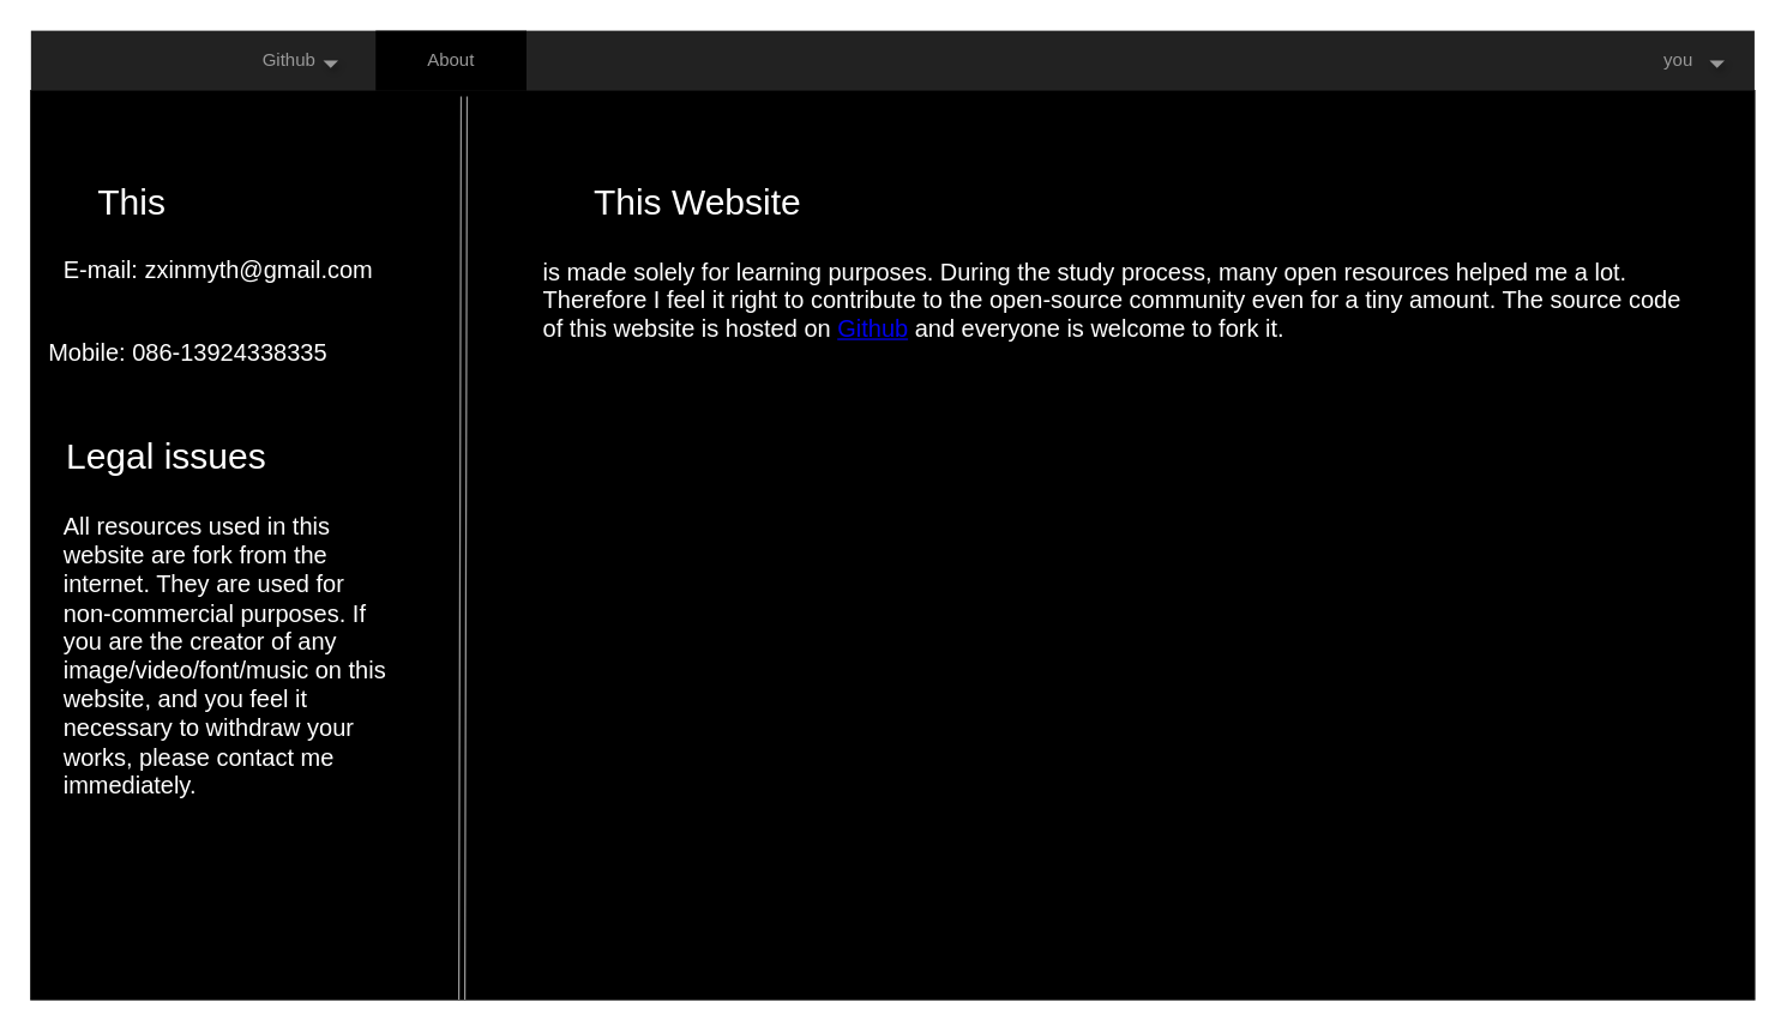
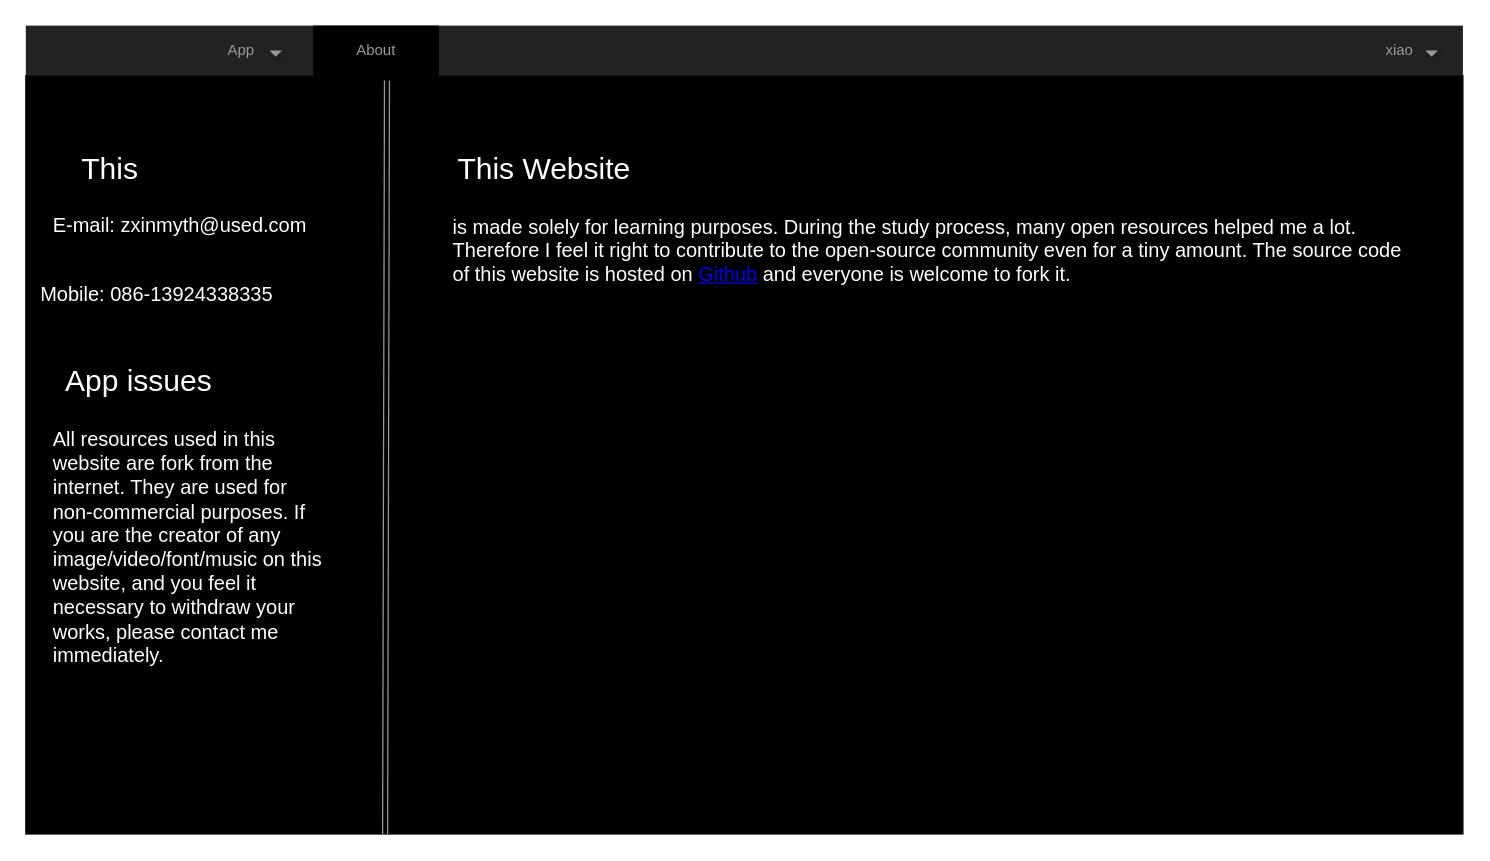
- <mxCell id="4" value="Github" style="html=1;shadow=0;dashed=0;fillColor=none;strokeColor=none;shape=mxgraph.bootstrap.rect;fontColor=#999999;whiteSpace=wrap;" parent="3" vertex="1"><mxGeometry x="115" width="115" height="40" as="geometry" /></mxCell>
+ <mxCell id="4" value="App" style="html=1;shadow=0;dashed=0;fillColor=none;strokeColor=none;shape=mxgraph.bootstrap.rect;fontColor=#999999;whiteSpace=wrap;" parent="3" vertex="1"><mxGeometry x="115" width="115" height="40" as="geometry" /></mxCell>
- <mxCell id="5" value="you" style="html=1;shadow=0;dashed=0;fillColor=none;strokeColor=none;shape=mxgraph.bootstrap.rect;fontColor=#999999;whiteSpace=wrap;" parent="3" vertex="1"><mxGeometry x="1049.375" width="100.625" height="40" as="geometry" /></mxCell>
+ <mxCell id="5" value="xiao" style="html=1;shadow=0;dashed=0;fillColor=none;strokeColor=none;shape=mxgraph.bootstrap.rect;fontColor=#999999;whiteSpace=wrap;" parent="3" vertex="1"><mxGeometry x="1049.375" width="100.625" height="40" as="geometry" /></mxCell>
- <mxCell id="15" value="This Website" style="text;html=1;strokeColor=none;fillColor=none;align=center;verticalAlign=middle;whiteSpace=wrap;rounded=0;fontColor=#FFFFFF;fontSize=24;" vertex="1" parent="1"><mxGeometry x="390" y="120" width="150" height="30" as="geometry" /></mxCell>
+ <mxCell id="15" value="This Website" style="text;html=1;strokeColor=none;fillColor=none;align=center;verticalAlign=middle;whiteSpace=wrap;rounded=0;fontColor=#FFFFFF;fontSize=24;" vertex="1" parent="1"><mxGeometry x="360" y="120" width="150" height="30" as="geometry" /></mxCell>
- <mxCell id="10" value="E-mail: zxinmyth@gmail.com" style="text;html=1;strokeColor=none;fillColor=none;align=left;verticalAlign=middle;rounded=0;fontColor=#FFFFFF;fontSize=16;" parent="1" vertex="1"><mxGeometry x="40" y="165" width="220" height="30" as="geometry" /></mxCell>
+ <mxCell id="10" value="E-mail: zxinmyth@used.com" style="text;html=1;strokeColor=none;fillColor=none;align=left;verticalAlign=middle;rounded=0;fontColor=#FFFFFF;fontSize=16;" parent="1" vertex="1"><mxGeometry x="40" y="165" width="220" height="30" as="geometry" /></mxCell>
- <mxCell id="12" value="Legal issues" style="text;html=1;strokeColor=none;fillColor=none;align=center;verticalAlign=middle;rounded=0;fontColor=#FFFFFF;fontSize=24;" parent="1" vertex="1"><mxGeometry x="40" y="290" width="140" height="30" as="geometry" /></mxCell>
+ <mxCell id="12" value="App issues" style="text;html=1;strokeColor=none;fillColor=none;align=center;verticalAlign=middle;rounded=0;fontColor=#FFFFFF;fontSize=24;" parent="1" vertex="1"><mxGeometry x="40" y="290" width="140" height="30" as="geometry" /></mxCell>
